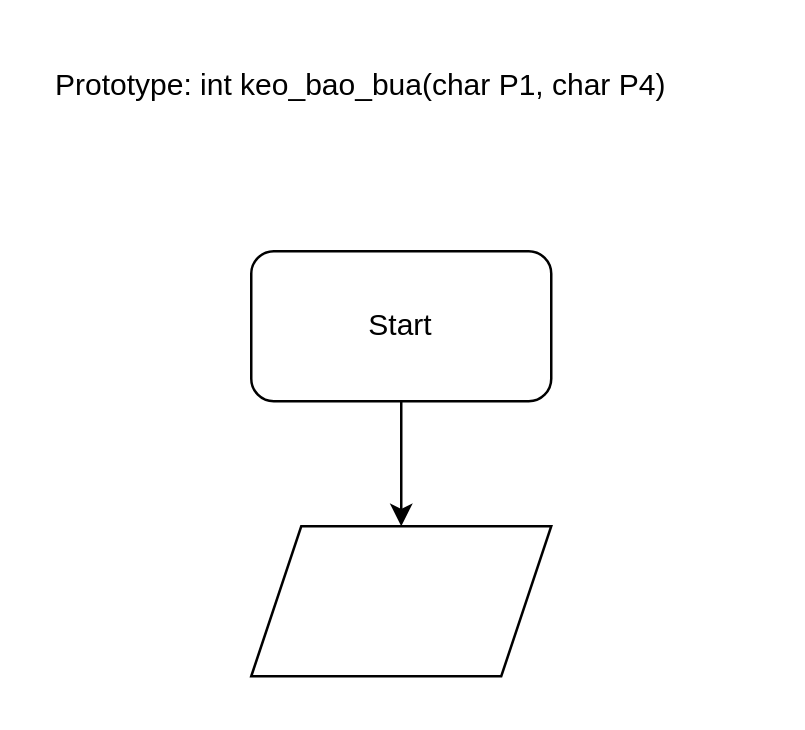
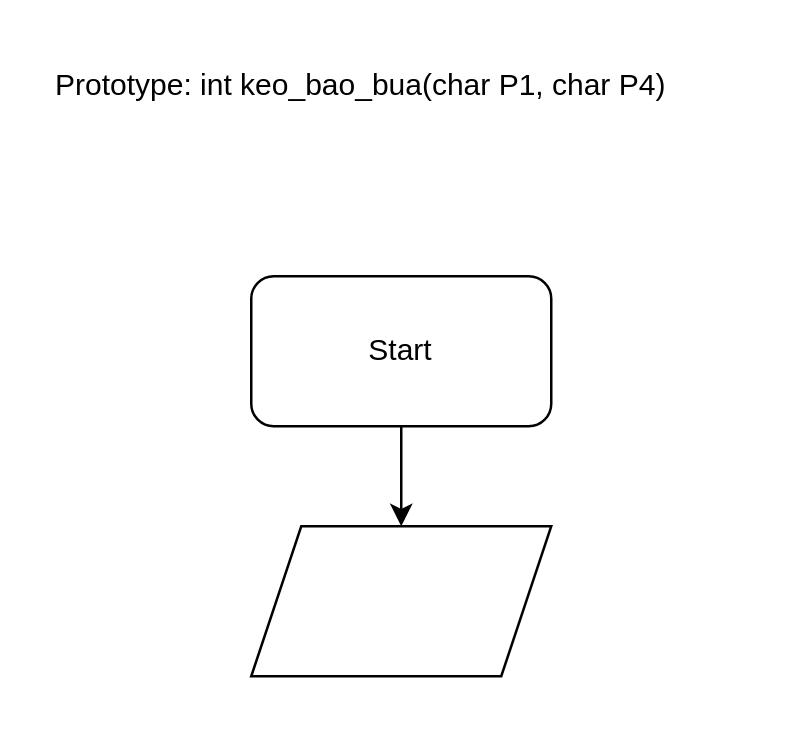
- <mxCell id="3" value="Start" style="rounded=1;whiteSpace=wrap;html=1;" parent="1" vertex="1"><mxGeometry x="100" y="100" width="120" height="60" as="geometry" /></mxCell>
+ <mxCell id="3" value="Start" style="rounded=1;whiteSpace=wrap;html=1;" parent="1" vertex="1"><mxGeometry x="100" y="110" width="120" height="60" as="geometry" /></mxCell>
